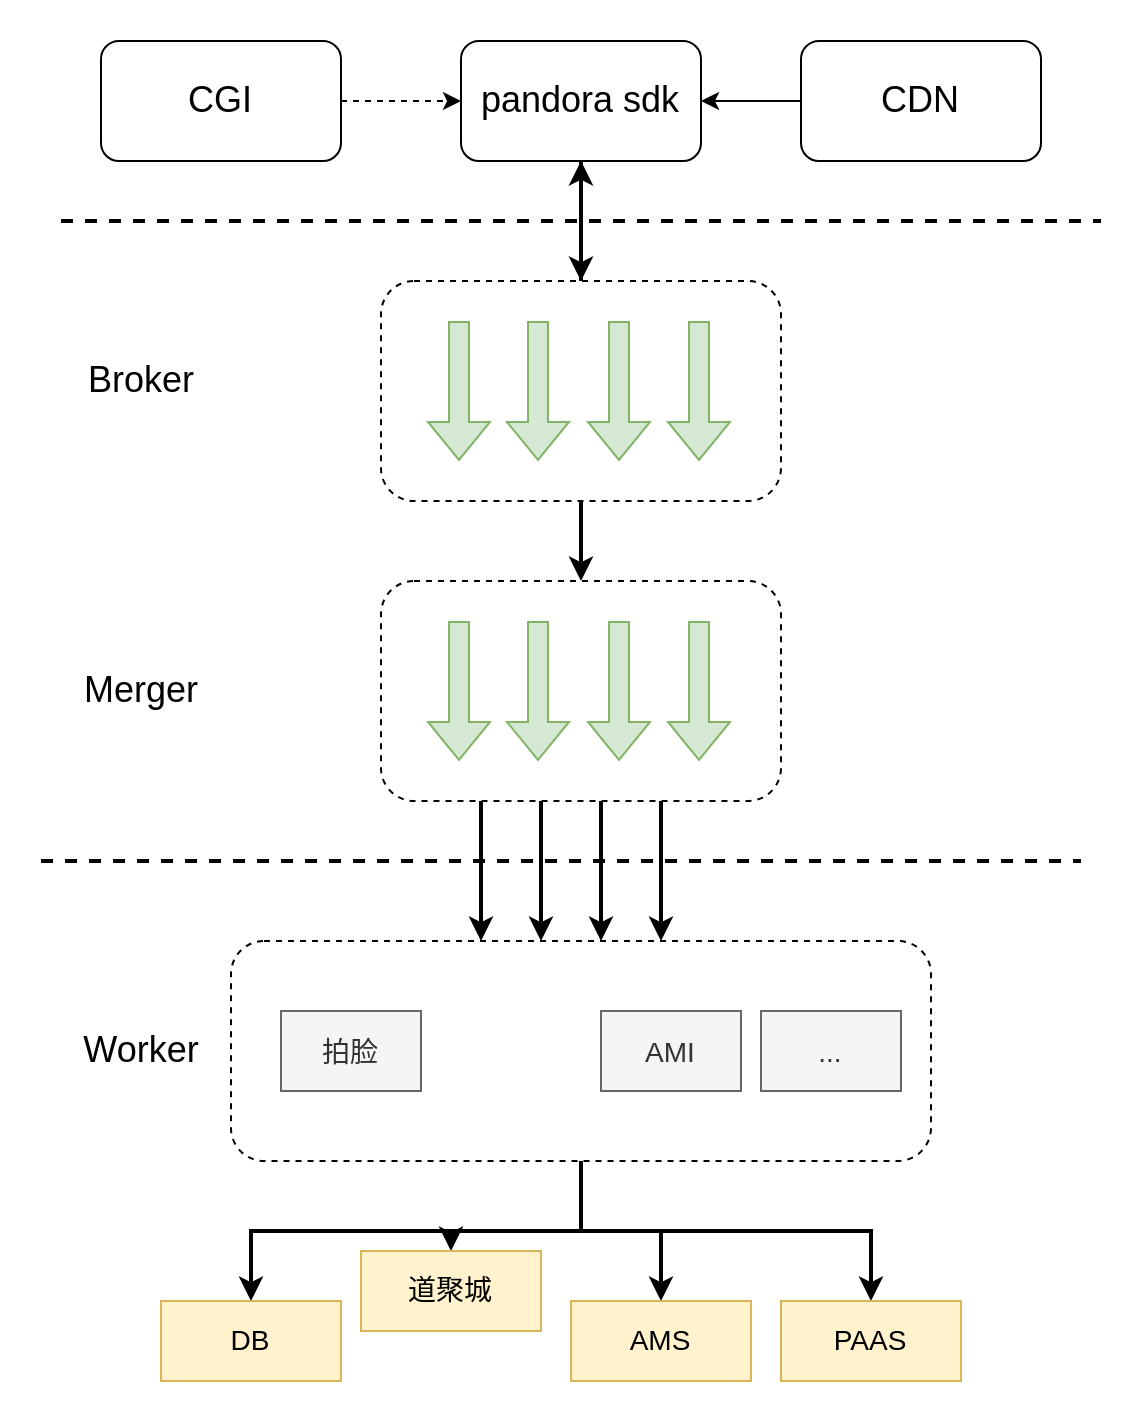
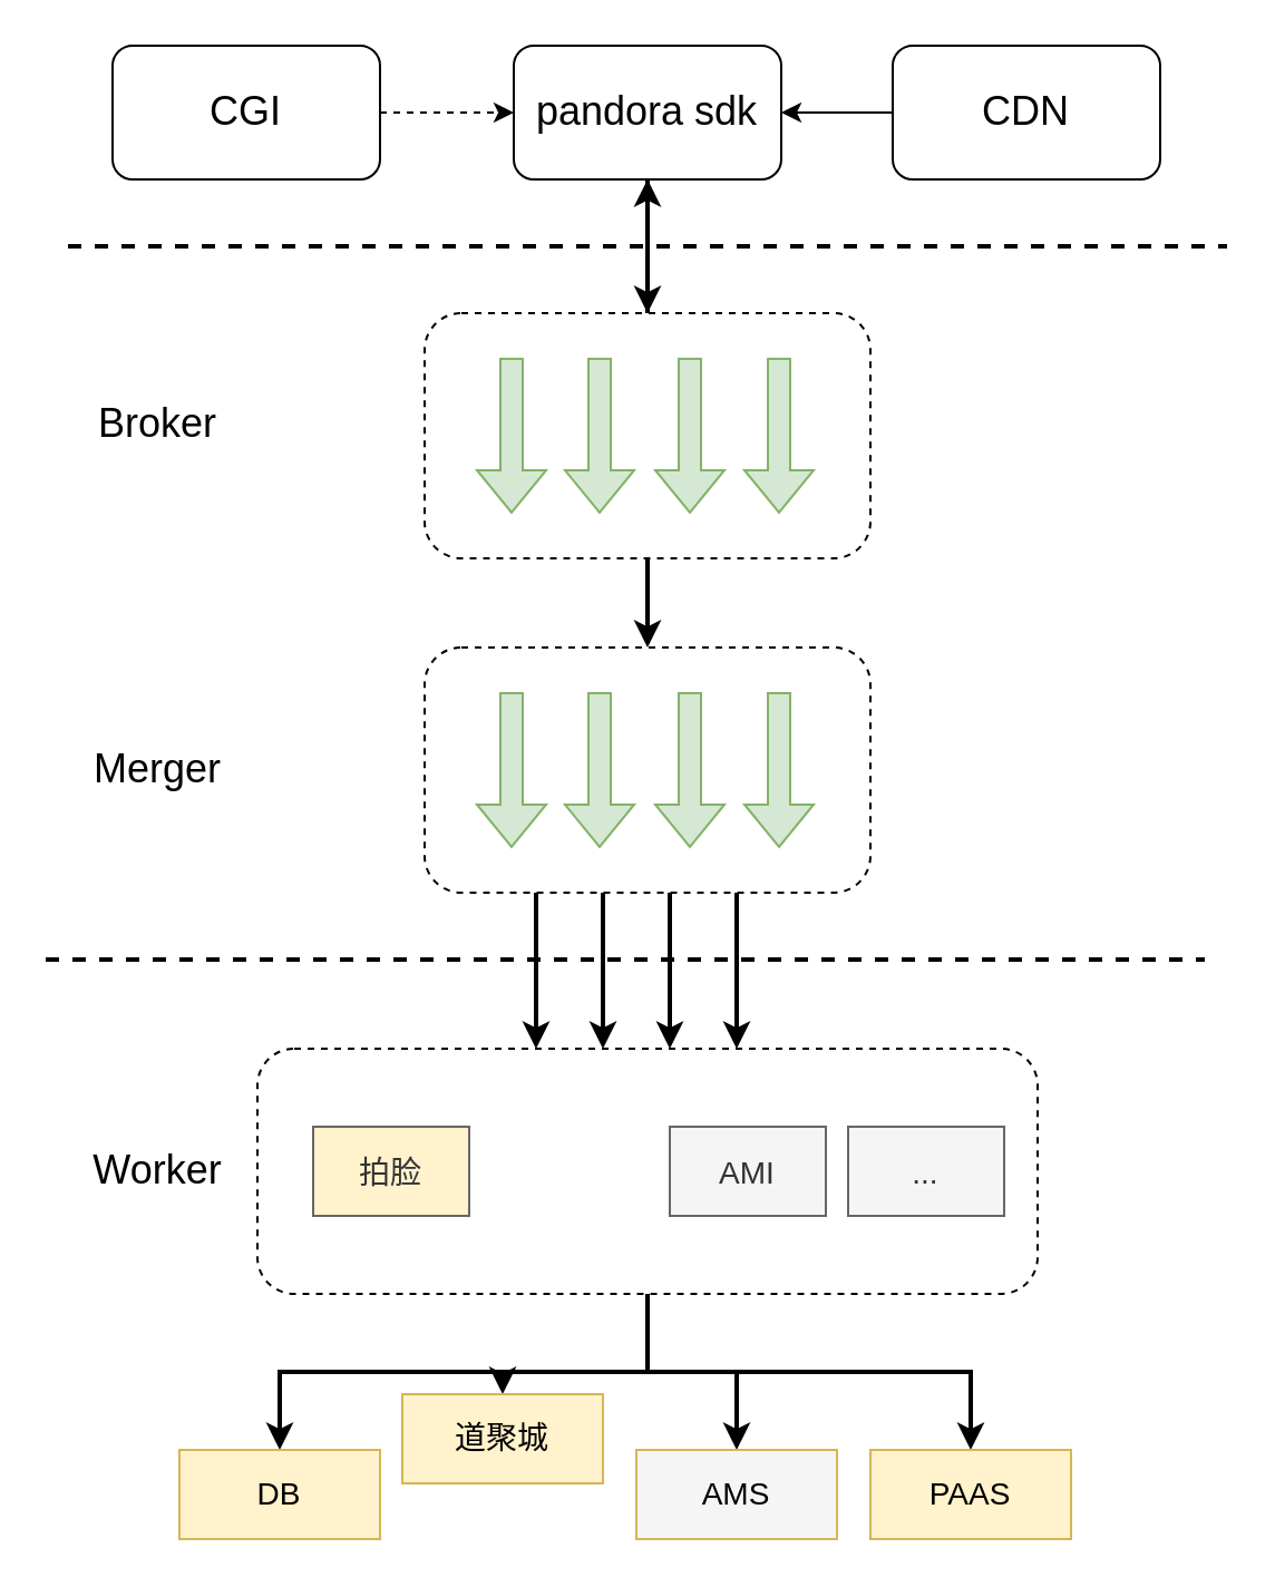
- <mxCell id="33" value="&lt;font style=&quot;font-size: 14px;&quot;&gt;拍脸&lt;/font&gt;" style="rounded=0;whiteSpace=wrap;html=1;fontSize=18;fillColor=#f5f5f5;fontColor=#333333;strokeColor=#666666;" vertex="1" parent="1"><mxGeometry x="140" y="505" width="70" height="40" as="geometry" /></mxCell>
+ <mxCell id="33" value="&lt;font style=&quot;font-size: 14px;&quot;&gt;拍脸&lt;/font&gt;" style="rounded=0;whiteSpace=wrap;html=1;fontSize=18;fillColor=#fff2cc;fontColor=#333333;strokeColor=#666666;" vertex="1" parent="1"><mxGeometry x="140" y="505" width="70" height="40" as="geometry" /></mxCell>
- <mxCell id="39" value="AMS" style="rounded=0;whiteSpace=wrap;html=1;fontSize=14;fillColor=#fff2cc;strokeColor=#d6b656;" vertex="1" parent="1"><mxGeometry x="285" y="650" width="90" height="40" as="geometry" /></mxCell>
+ <mxCell id="39" value="AMS" style="rounded=0;whiteSpace=wrap;html=1;fontSize=14;fillColor=#f5f5f5;strokeColor=#d6b656;" vertex="1" parent="1"><mxGeometry x="285" y="650" width="90" height="40" as="geometry" /></mxCell>
